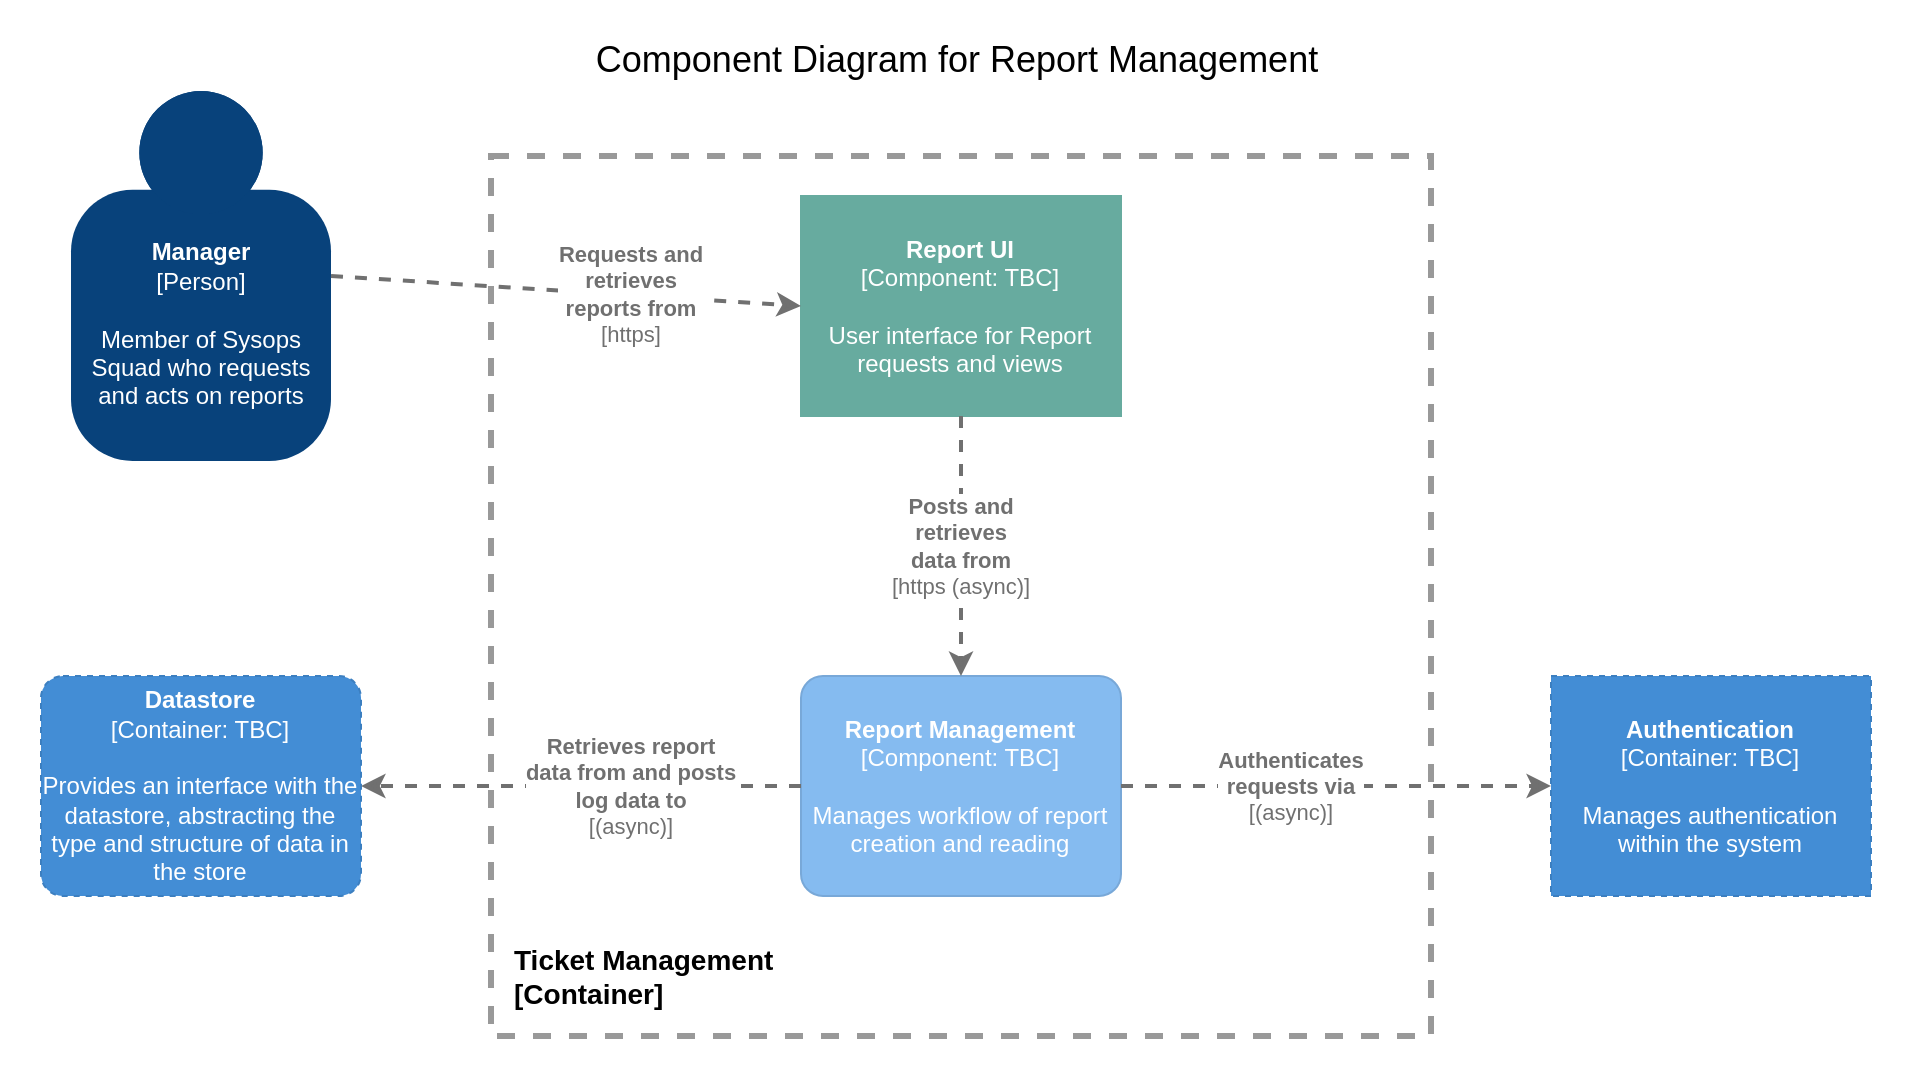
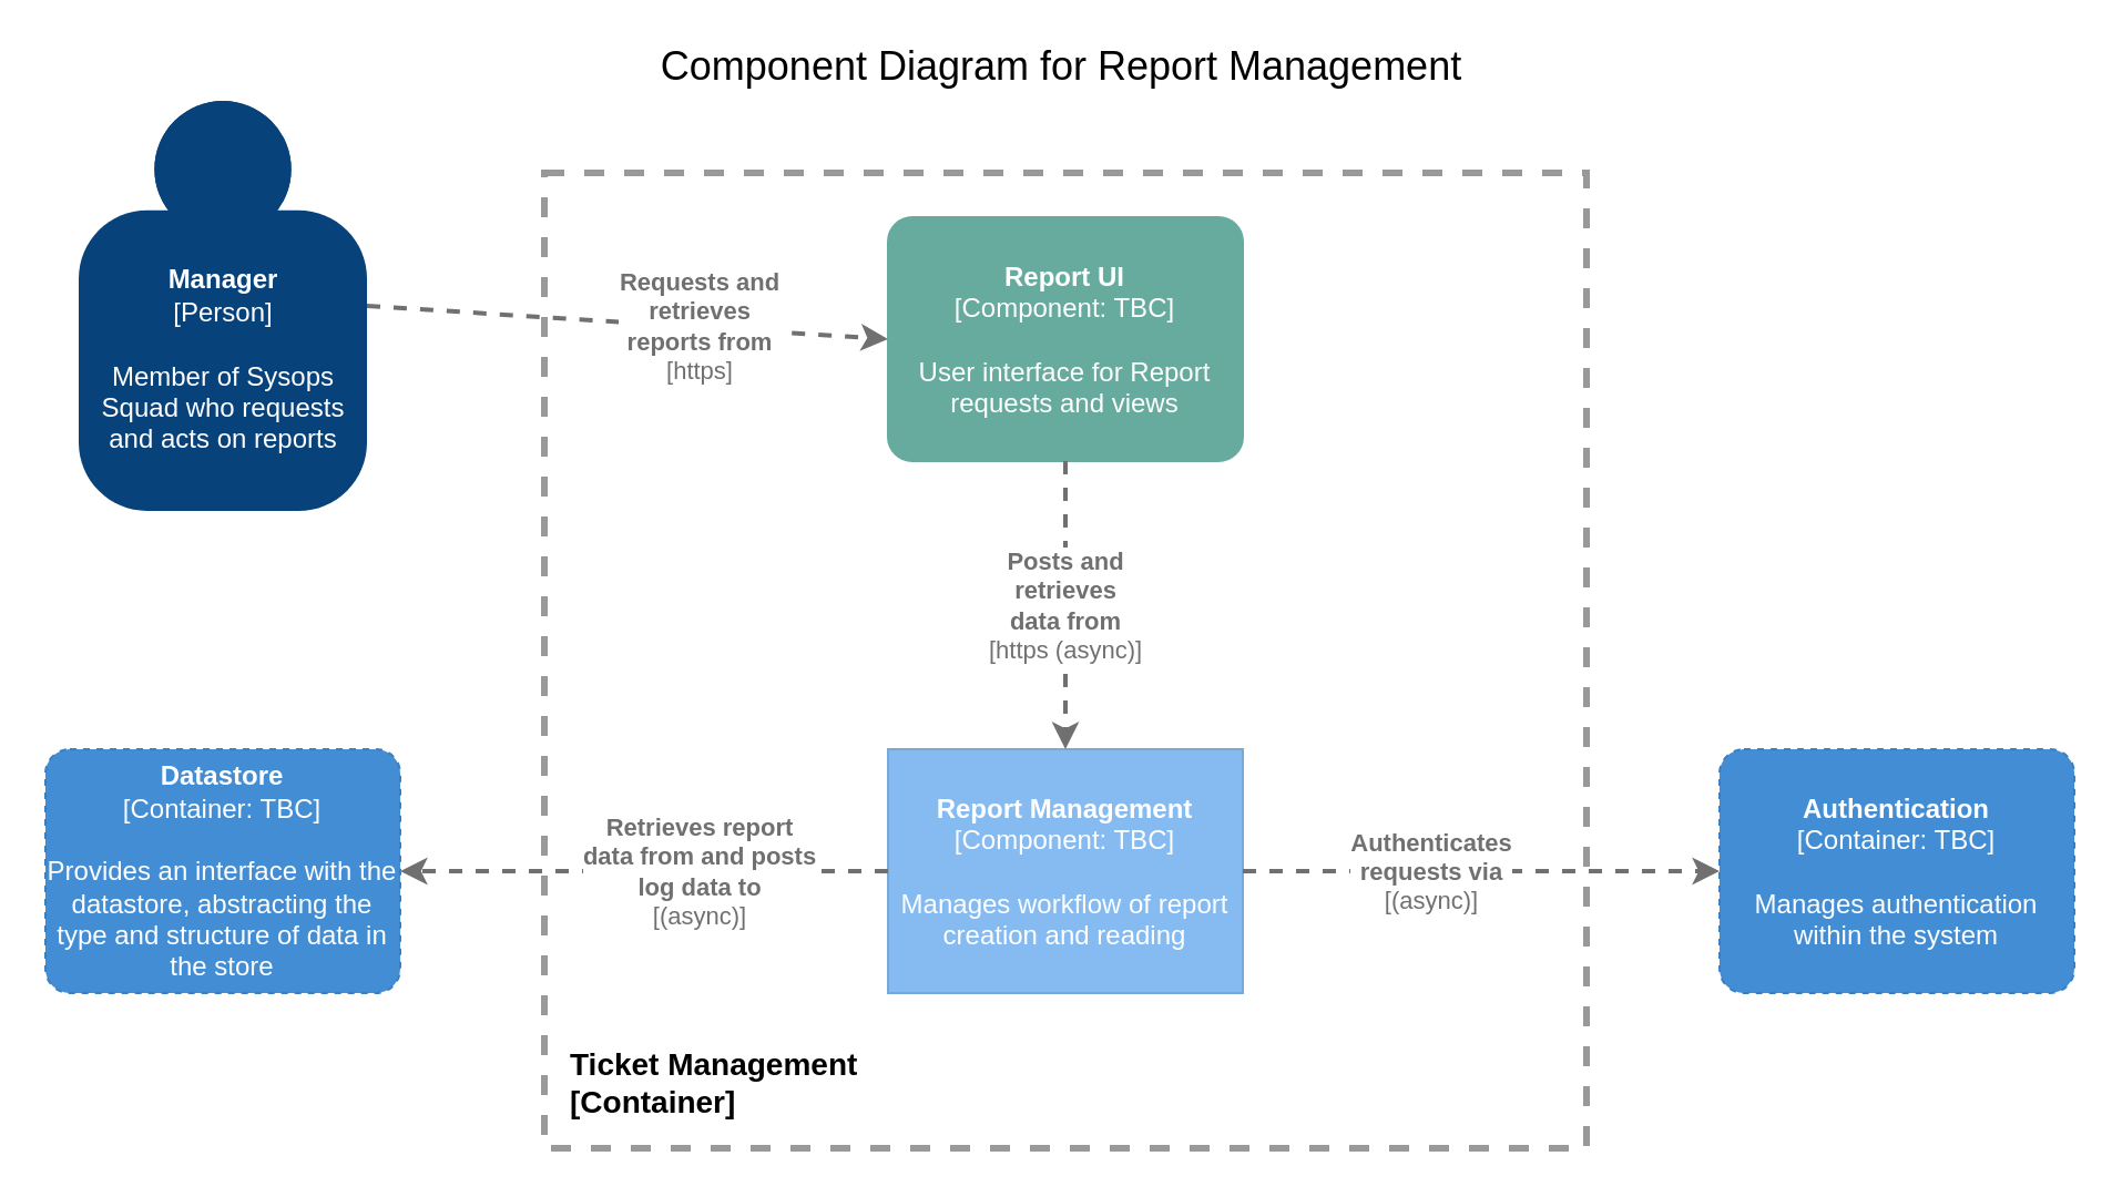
- <mxCell id="6" value="&lt;b&gt;Report UI&lt;/b&gt;&lt;div&gt;[Component: TBC]&lt;/div&gt;&lt;br&gt;&lt;div&gt;User interface for Report requests and views&lt;/div&gt;" style="whiteSpace=wrap;html=1;labelBackgroundColor=none;fontColor=#ffffff;align=center;arcSize=10;metaEdit=1;metaData={&quot;c4Type&quot;:{&quot;editable&quot;:false}};points=[[0.25,0,0],[0.5,0,0],[0.75,0,0],[1,0.25,0],[1,0.5,0],[1,0.75,0],[0.75,1,0],[0.5,1,0],[0.25,1,0],[0,0.75,0],[0,0.5,0],[0,0.25,0]];fillColor=#67AB9F;strokeColor=#67AB9F;rounded=0;" parent="1" vertex="1"><mxGeometry x="400" y="97.5" width="160" height="110.0" as="geometry" /></mxCell>
+ <mxCell id="6" value="&lt;b&gt;Report UI&lt;/b&gt;&lt;div&gt;[Component: TBC]&lt;/div&gt;&lt;br&gt;&lt;div&gt;User interface for Report requests and views&lt;/div&gt;" style="rounded=1;whiteSpace=wrap;html=1;labelBackgroundColor=none;fontColor=#ffffff;align=center;arcSize=10;metaEdit=1;metaData={&quot;c4Type&quot;:{&quot;editable&quot;:false}};points=[[0.25,0,0],[0.5,0,0],[0.75,0,0],[1,0.25,0],[1,0.5,0],[1,0.75,0],[0.75,1,0],[0.5,1,0],[0.25,1,0],[0,0.75,0],[0,0.5,0],[0,0.25,0]];fillColor=#67AB9F;strokeColor=#67AB9F;" parent="1" vertex="1"><mxGeometry x="400" y="97.5" width="160" height="110.0" as="geometry" /></mxCell>
- <mxCell id="5" value="&lt;b&gt;Report Management&lt;/b&gt;&lt;div&gt;[Component: TBC]&lt;/div&gt;&lt;br&gt;&lt;div&gt;Manages workflow of report creation and reading&lt;/div&gt;" style="rounded=1;whiteSpace=wrap;html=1;labelBackgroundColor=none;fillColor=#85BBF0;fontColor=#ffffff;align=center;arcSize=10;strokeColor=#78A8D8;metaEdit=1;metaData={&quot;c4Type&quot;:{&quot;editable&quot;:false}};points=[[0.25,0,0],[0.5,0,0],[0.75,0,0],[1,0.25,0],[1,0.5,0],[1,0.75,0],[0.75,1,0],[0.5,1,0],[0.25,1,0],[0,0.75,0],[0,0.5,0],[0,0.25,0]];" parent="1" vertex="1"><mxGeometry x="400" y="337.5" width="160" height="110.0" as="geometry" /></mxCell>
+ <mxCell id="5" value="&lt;b&gt;Report Management&lt;/b&gt;&lt;div&gt;[Component: TBC]&lt;/div&gt;&lt;br&gt;&lt;div&gt;Manages workflow of report creation and reading&lt;/div&gt;" style="whiteSpace=wrap;html=1;labelBackgroundColor=none;fillColor=#85BBF0;fontColor=#ffffff;align=center;arcSize=10;strokeColor=#78A8D8;metaEdit=1;metaData={&quot;c4Type&quot;:{&quot;editable&quot;:false}};points=[[0.25,0,0],[0.5,0,0],[0.75,0,0],[1,0.25,0],[1,0.5,0],[1,0.75,0],[0.75,1,0],[0.5,1,0],[0.25,1,0],[0,0.75,0],[0,0.5,0],[0,0.25,0]];rounded=0;" parent="1" vertex="1"><mxGeometry x="400" y="337.5" width="160" height="110.0" as="geometry" /></mxCell>
- <mxCell id="12" value="&lt;b&gt;Authentication&lt;/b&gt;&lt;div&gt;[Container: TBC]&lt;/div&gt;&lt;br&gt;&lt;div&gt;Manages authentication within the system&lt;/div&gt;" style="whiteSpace=wrap;html=1;labelBackgroundColor=none;fillColor=#438DD5;fontColor=#ffffff;align=center;arcSize=10;strokeColor=#3C7FC0;metaEdit=1;metaData={&quot;c4Type&quot;:{&quot;editable&quot;:false}};points=[[0.25,0,0],[0.5,0,0],[0.75,0,0],[1,0.25,0],[1,0.5,0],[1,0.75,0],[0.75,1,0],[0.5,1,0],[0.25,1,0],[0,0.75,0],[0,0.5,0],[0,0.25,0]];dashed=1;rounded=0;" parent="1" vertex="1"><mxGeometry x="775" y="337.5" width="160" height="110.0" as="geometry" /></mxCell>
+ <mxCell id="12" value="&lt;b&gt;Authentication&lt;/b&gt;&lt;div&gt;[Container: TBC]&lt;/div&gt;&lt;br&gt;&lt;div&gt;Manages authentication within the system&lt;/div&gt;" style="rounded=1;whiteSpace=wrap;html=1;labelBackgroundColor=none;fillColor=#438DD5;fontColor=#ffffff;align=center;arcSize=10;strokeColor=#3C7FC0;metaEdit=1;metaData={&quot;c4Type&quot;:{&quot;editable&quot;:false}};points=[[0.25,0,0],[0.5,0,0],[0.75,0,0],[1,0.25,0],[1,0.5,0],[1,0.75,0],[0.75,1,0],[0.5,1,0],[0.25,1,0],[0,0.75,0],[0,0.5,0],[0,0.25,0]];dashed=1;" parent="1" vertex="1"><mxGeometry x="775" y="337.5" width="160" height="110.0" as="geometry" /></mxCell>
